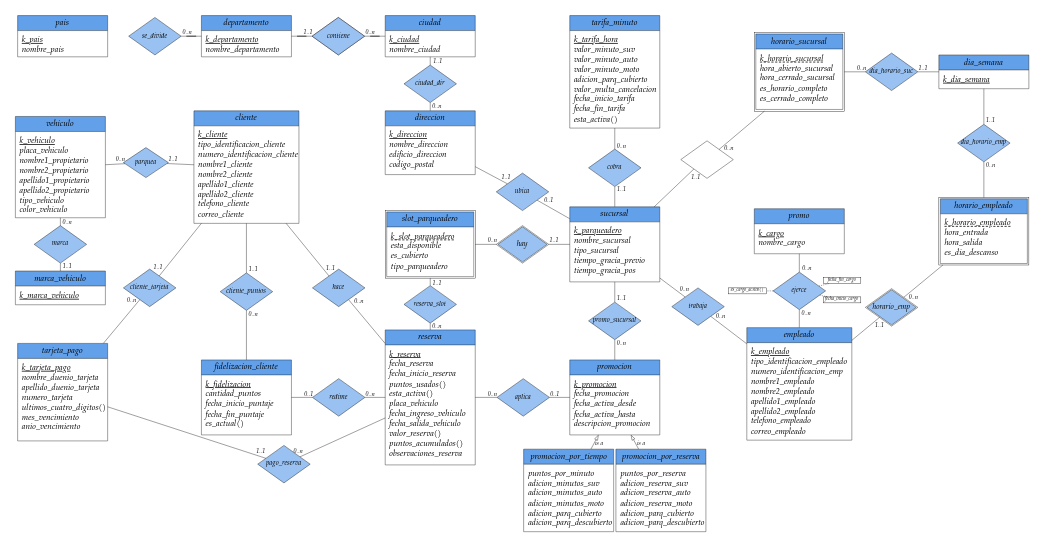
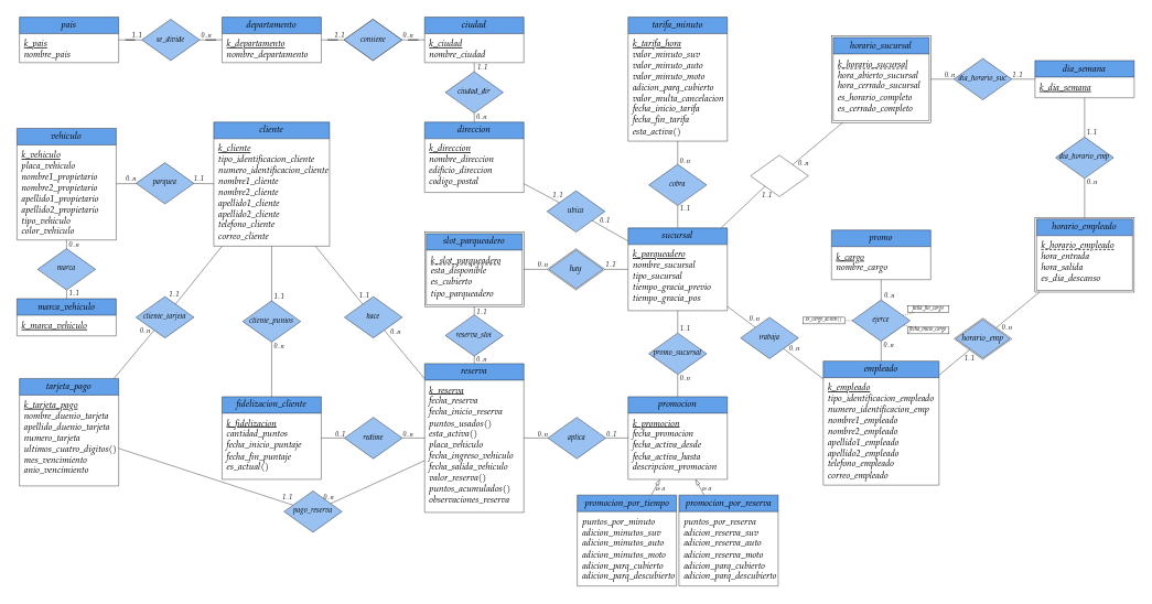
+ <mxCell id="73" style="edgeStyle=orthogonalEdgeStyle;rounded=0;orthogonalLoop=1;jettySize=auto;html=1;strokeWidth=0.5;endArrow=none;endFill=0;" parent="1" source="75" target="8" edge="1"><mxGeometry relative="1" as="geometry" /></mxCell>
+ <mxCell id="74" value="1..1" style="edgeLabel;html=1;align=center;verticalAlign=middle;resizable=0;points=[];fontSize=8;fontFamily=Tex Gyre Pagella;fontColor=default;labelBackgroundColor=none;fontStyle=2" parent="73" vertex="1" connectable="0"><mxGeometry x="0.369" relative="1" as="geometry"><mxPoint x="9" y="-5" as="offset" /></mxGeometry></mxCell>
- <mxCell id="152" value="parquea" style="shape=rhombus;perimeter=rhombusPerimeter;align=center;labelBackgroundColor=none;strokeColor=#000000;strokeWidth=0.5;fontFamily=Tex Gyre Pagella;fontSize=9;fillColor=#99C1F1;perimeterSpacing=0;rounded=0;fontStyle=2;labelBorderColor=none;whiteSpace=wrap;movable=1;resizable=1;rotatable=1;deletable=1;editable=1;connectable=1;html=1;" parent="1" vertex="1"><mxGeometry x="164" y="196" width="60" height="40" as="geometry" /></mxCell>
+ <mxCell id="152" value="parquea" style="shape=rhombus;perimeter=rhombusPerimeter;align=center;labelBackgroundColor=none;strokeColor=#000000;strokeWidth=0.5;fontFamily=Tex Gyre Pagella;fontSize=9;fillColor=#99C1F1;perimeterSpacing=0;rounded=0;fontStyle=2;labelBorderColor=none;whiteSpace=wrap;movable=1;resizable=1;rotatable=1;deletable=1;editable=1;connectable=1;html=1;" parent="1" vertex="1"><mxGeometry x="164" y="196" width="70" height="50" as="geometry" /></mxCell>
